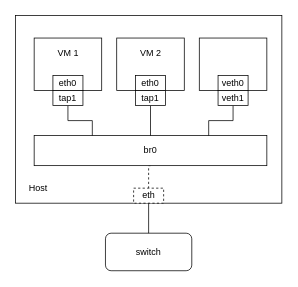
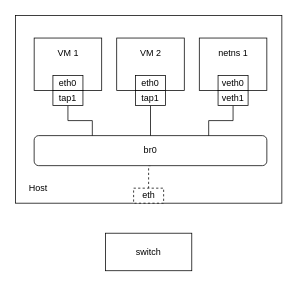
+ <mxCell id="22" value="netns 1" style="text;html=1;align=center;verticalAlign=middle;resizable=0;points=[];autosize=1;" vertex="1" parent="1"><mxGeometry x="285" y="60" width="50" height="20" as="geometry" /></mxCell>
- <mxCell id="5" value="br0" style="rounded=0;whiteSpace=wrap;html=1;fillColor=#FFFFFF;" vertex="1" parent="1"><mxGeometry x="45" y="180" width="310" height="40" as="geometry" /></mxCell>
+ <mxCell id="5" value="br0" style="whiteSpace=wrap;html=1;fillColor=#FFFFFF;rounded=1;" vertex="1" parent="1"><mxGeometry x="45" y="180" width="310" height="40" as="geometry" /></mxCell>
- <mxCell id="7" style="endArrow=none;edgeStyle=orthogonalEdgeStyle;rounded=0;orthogonalLoop=1;jettySize=auto;html=1;exitX=0.5;exitY=1;exitDx=0;exitDy=0;entryX=0.5;entryY=0;entryDx=0;entryDy=0;" edge="1" parent="1" source="8" target="6"><mxGeometry relative="1" as="geometry" /></mxCell>
- <mxCell id="6" value="switch" style="whiteSpace=wrap;html=1;fillColor=#FFFFFF;rounded=1;" vertex="1" parent="1"><mxGeometry x="140" y="310" width="115" height="50" as="geometry" /></mxCell>
+ <mxCell id="6" value="switch" style="rounded=0;whiteSpace=wrap;html=1;fillColor=#FFFFFF;" vertex="1" parent="1"><mxGeometry x="140" y="310" width="115" height="50" as="geometry" /></mxCell>
